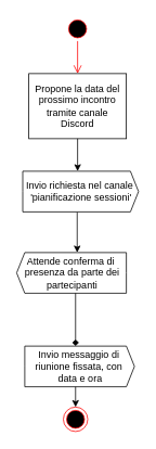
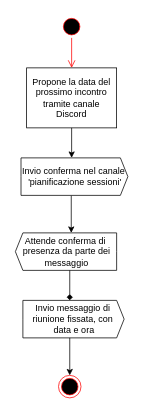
- <mxCell id="7" value="Invio richiesta nel canale&amp;nbsp;&lt;br&gt;'pianificazione sessioni'" style="html=1;shadow=0;dashed=0;align=center;verticalAlign=middle;shape=mxgraph.arrows2.arrow;dy=0;dx=10;notch=0;" vertex="1" parent="1"><mxGeometry x="27.5" y="210" width="142.5" height="50" as="geometry" /></mxCell>
+ <mxCell id="7" value="Invio conferma nel canale&amp;nbsp;&lt;br&gt;'pianificazione sessioni'" style="html=1;shadow=0;dashed=0;align=center;verticalAlign=middle;shape=mxgraph.arrows2.arrow;dy=0;dx=10;notch=0;" vertex="1" parent="1"><mxGeometry x="27.5" y="210" width="142.5" height="50" as="geometry" /></mxCell>
- <mxCell id="8" value="Attende conferma di&amp;nbsp;&lt;br&gt;presenza da parte dei&lt;br&gt;partecipanti&lt;br&gt;" style="html=1;shadow=0;dashed=0;align=center;verticalAlign=middle;shape=mxgraph.arrows2.arrow;dy=0;dx=10;notch=0;direction=west;" vertex="1" parent="1"><mxGeometry x="20" y="310" width="135" height="50" as="geometry" /></mxCell>
+ <mxCell id="8" value="Attende conferma di&amp;nbsp;&lt;br&gt;presenza da parte dei&lt;br&gt;messaggio&lt;br&gt;" style="html=1;shadow=0;dashed=0;align=center;verticalAlign=middle;shape=mxgraph.arrows2.arrow;dy=0;dx=10;notch=0;direction=west;" vertex="1" parent="1"><mxGeometry x="20" y="310" width="135" height="50" as="geometry" /></mxCell>
- <mxCell id="10" value="Invio messaggio di&amp;nbsp;&lt;br&gt;riunione fissata, con&amp;nbsp;&lt;br&gt;data e ora" style="html=1;shadow=0;dashed=0;align=center;verticalAlign=middle;shape=mxgraph.arrows2.arrow;dy=0;dx=10;notch=0;" vertex="1" parent="1"><mxGeometry x="30" y="425" width="135" height="50" as="geometry" /></mxCell>
+ <mxCell id="10" value="Invio messaggio di&amp;nbsp;&lt;br&gt;riunione fissata, con&amp;nbsp;&lt;br&gt;data e ora" style="html=1;shadow=0;dashed=0;align=center;verticalAlign=middle;shape=mxgraph.arrows2.arrow;dy=0;dx=10;notch=0;" vertex="1" parent="1"><mxGeometry x="30" y="400" width="135" height="50" as="geometry" /></mxCell>
